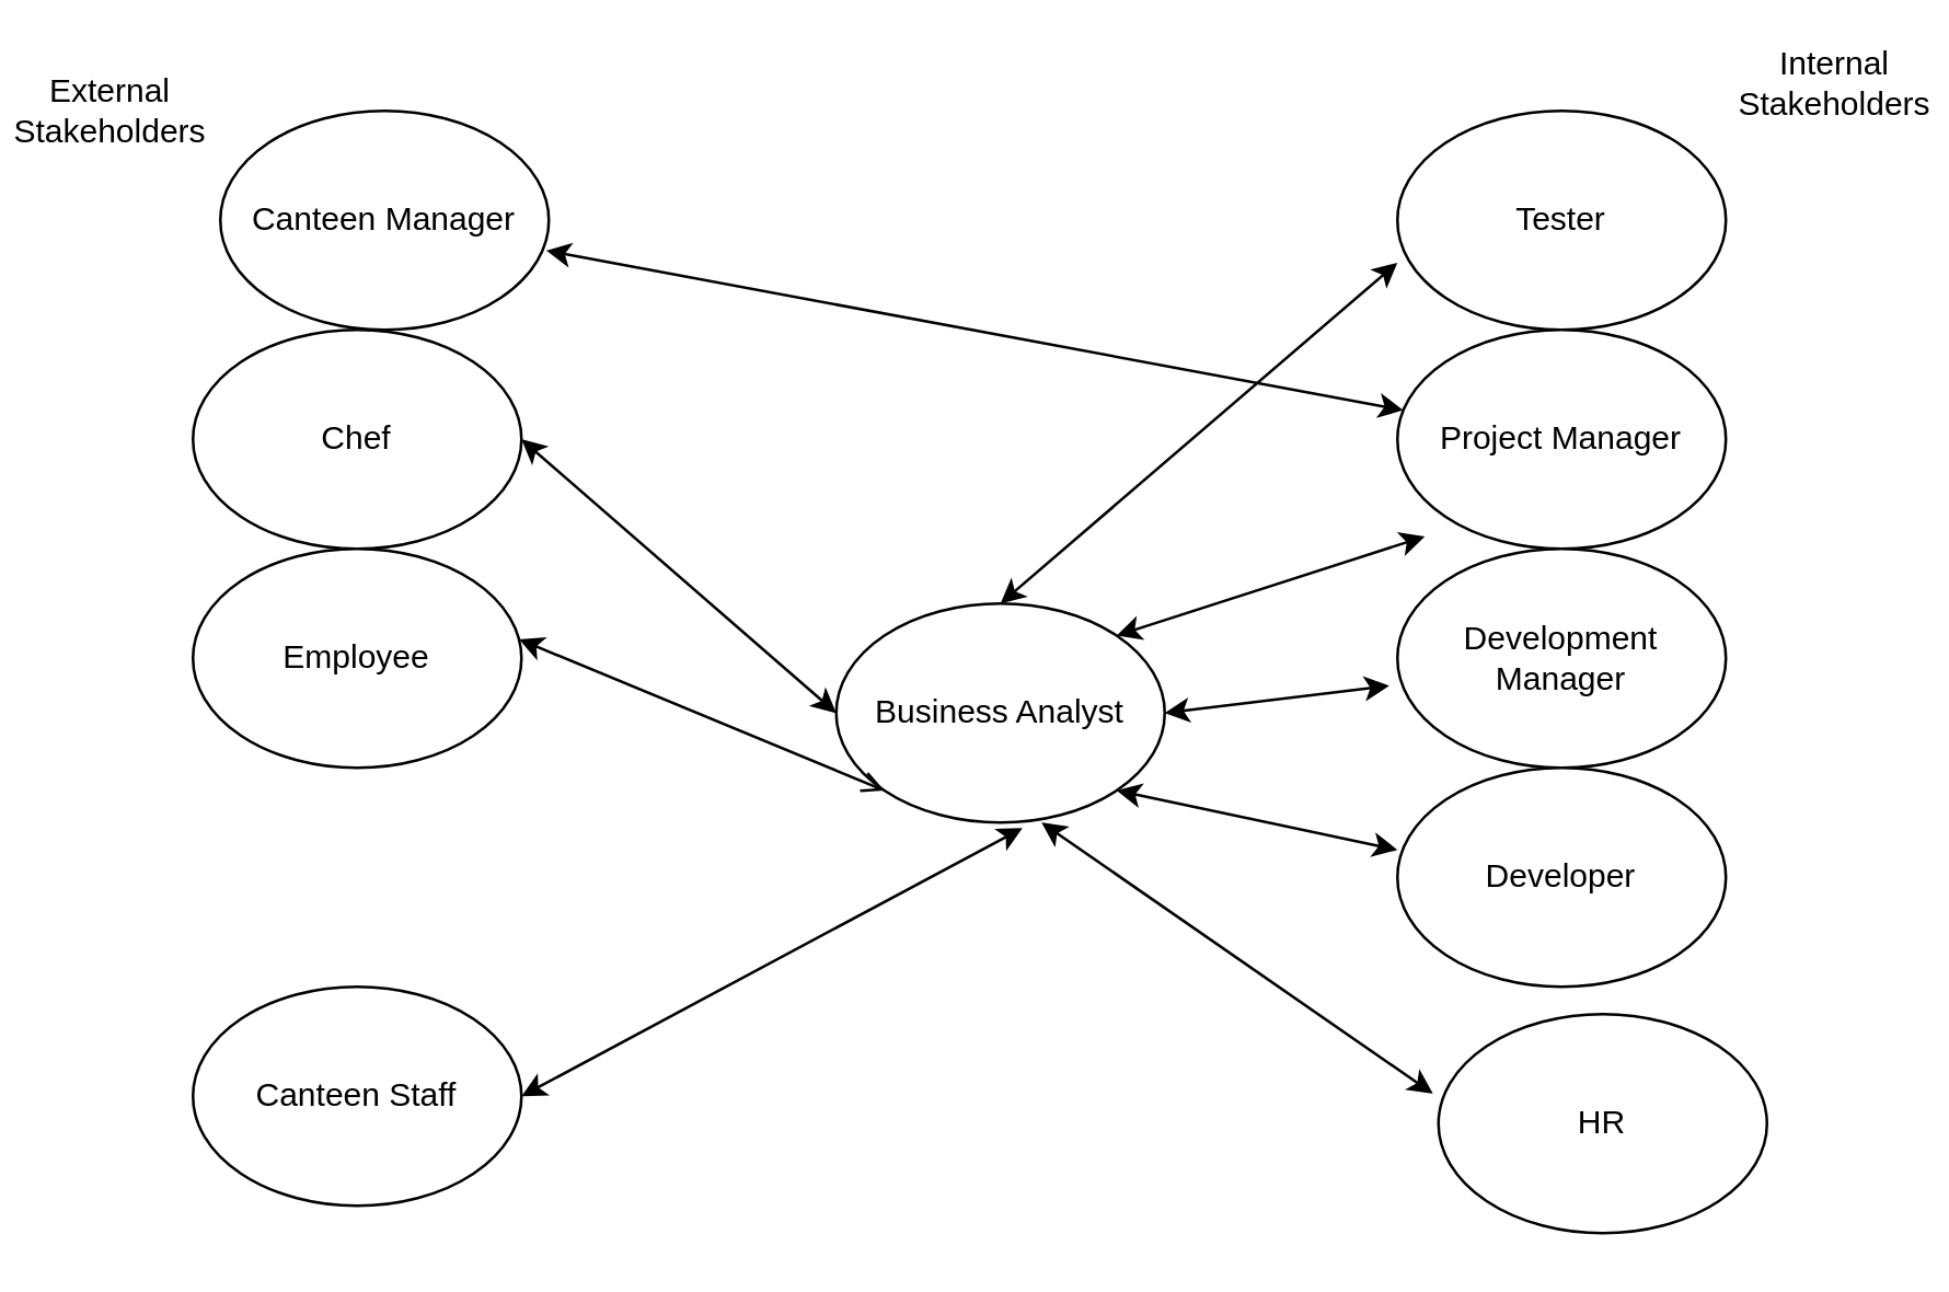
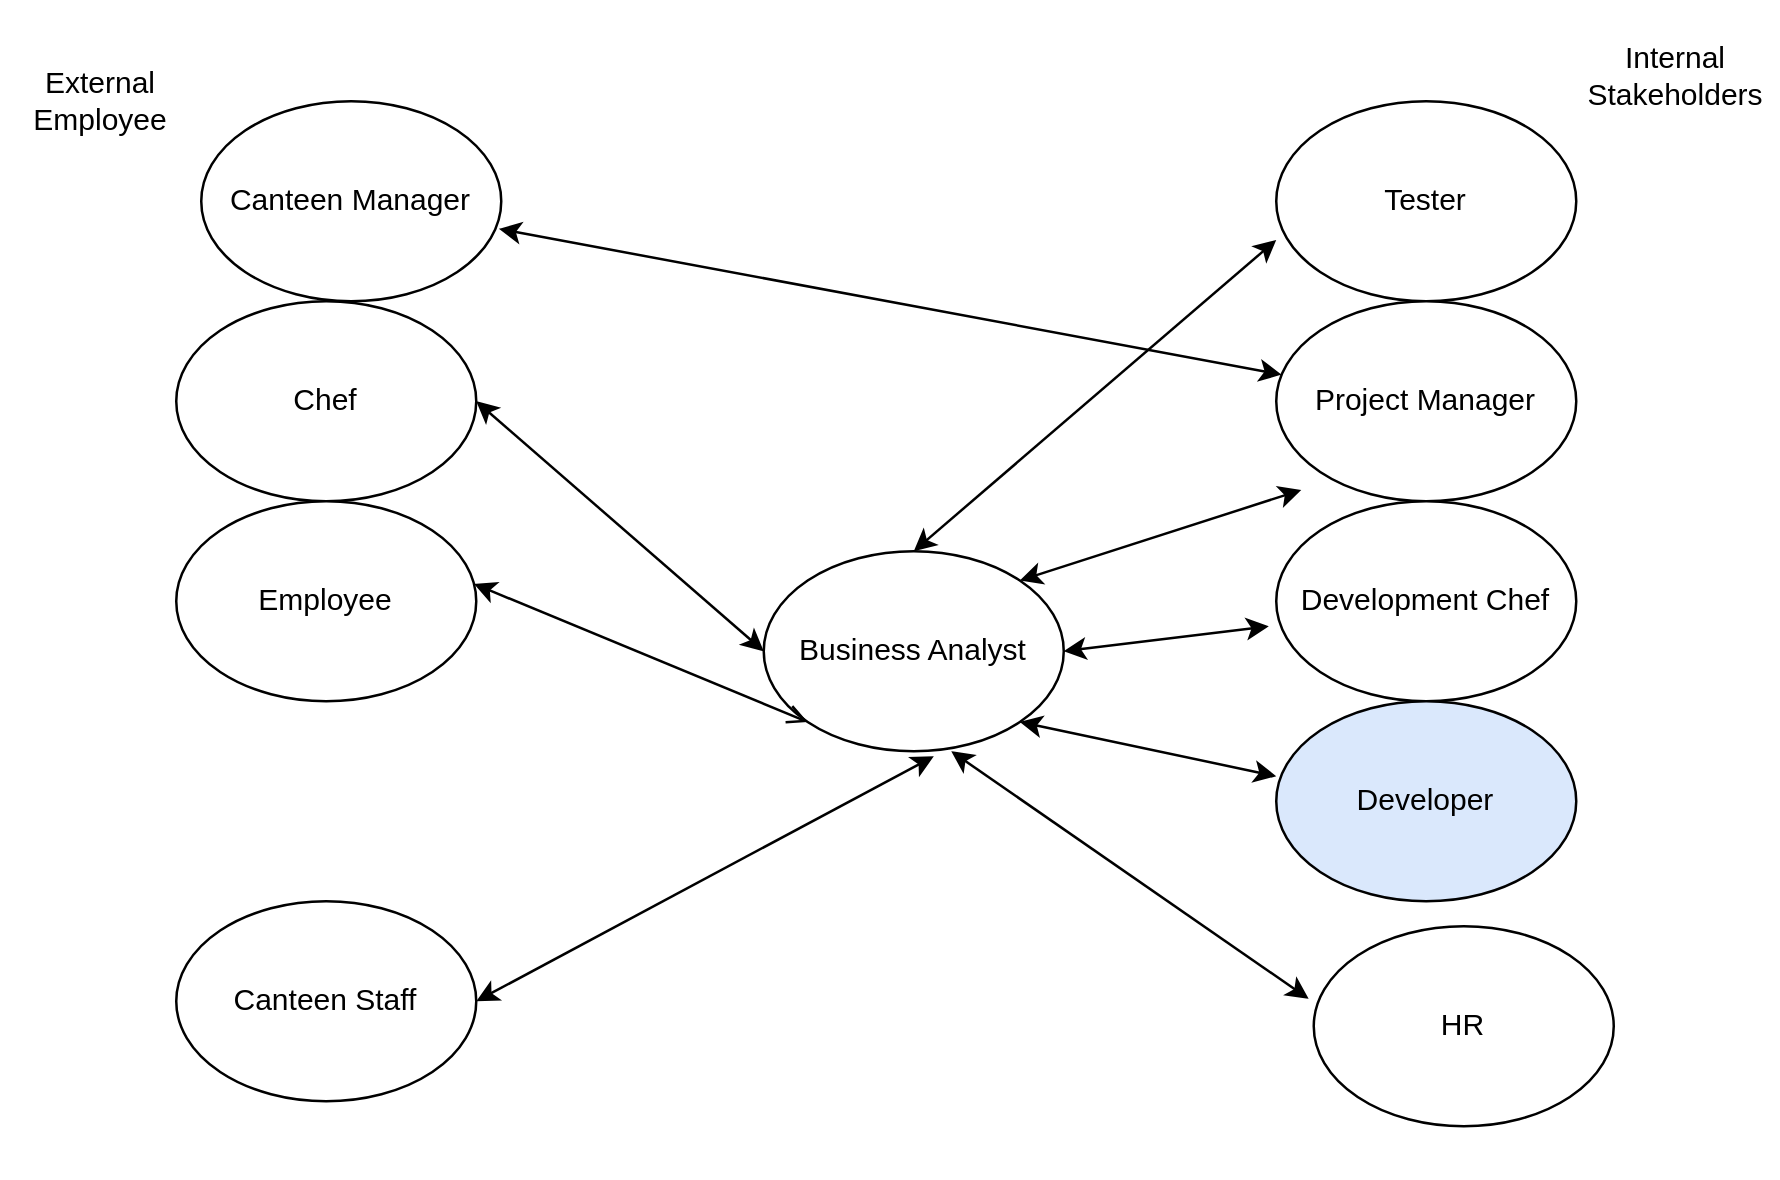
- <mxCell id="21" value="External Stakeholders" style="text;html=1;strokeColor=none;fillColor=none;align=center;verticalAlign=middle;whiteSpace=wrap;rounded=0;" vertex="1" parent="1"><mxGeometry x="20" y="30" width="40" height="20" as="geometry" /></mxCell>
+ <mxCell id="21" value="External Employee" style="text;html=1;strokeColor=none;fillColor=none;align=center;verticalAlign=middle;whiteSpace=wrap;rounded=0;" vertex="1" parent="1"><mxGeometry x="20" y="30" width="40" height="20" as="geometry" /></mxCell>
- <mxCell id="8" value="Development Manager" style="ellipse;whiteSpace=wrap;html=1;" vertex="1" parent="1"><mxGeometry x="510" y="200" width="120" height="80" as="geometry" /></mxCell>
+ <mxCell id="8" value="Development Chef" style="ellipse;whiteSpace=wrap;html=1;" vertex="1" parent="1"><mxGeometry x="510" y="200" width="120" height="80" as="geometry" /></mxCell>
- <mxCell id="9" value="Developer" style="ellipse;whiteSpace=wrap;html=1;" vertex="1" parent="1"><mxGeometry x="510" y="280" width="120" height="80" as="geometry" /></mxCell>
+ <mxCell id="9" value="Developer" style="ellipse;whiteSpace=wrap;html=1;fillColor=#dae8fc;" vertex="1" parent="1"><mxGeometry x="510" y="280" width="120" height="80" as="geometry" /></mxCell>
